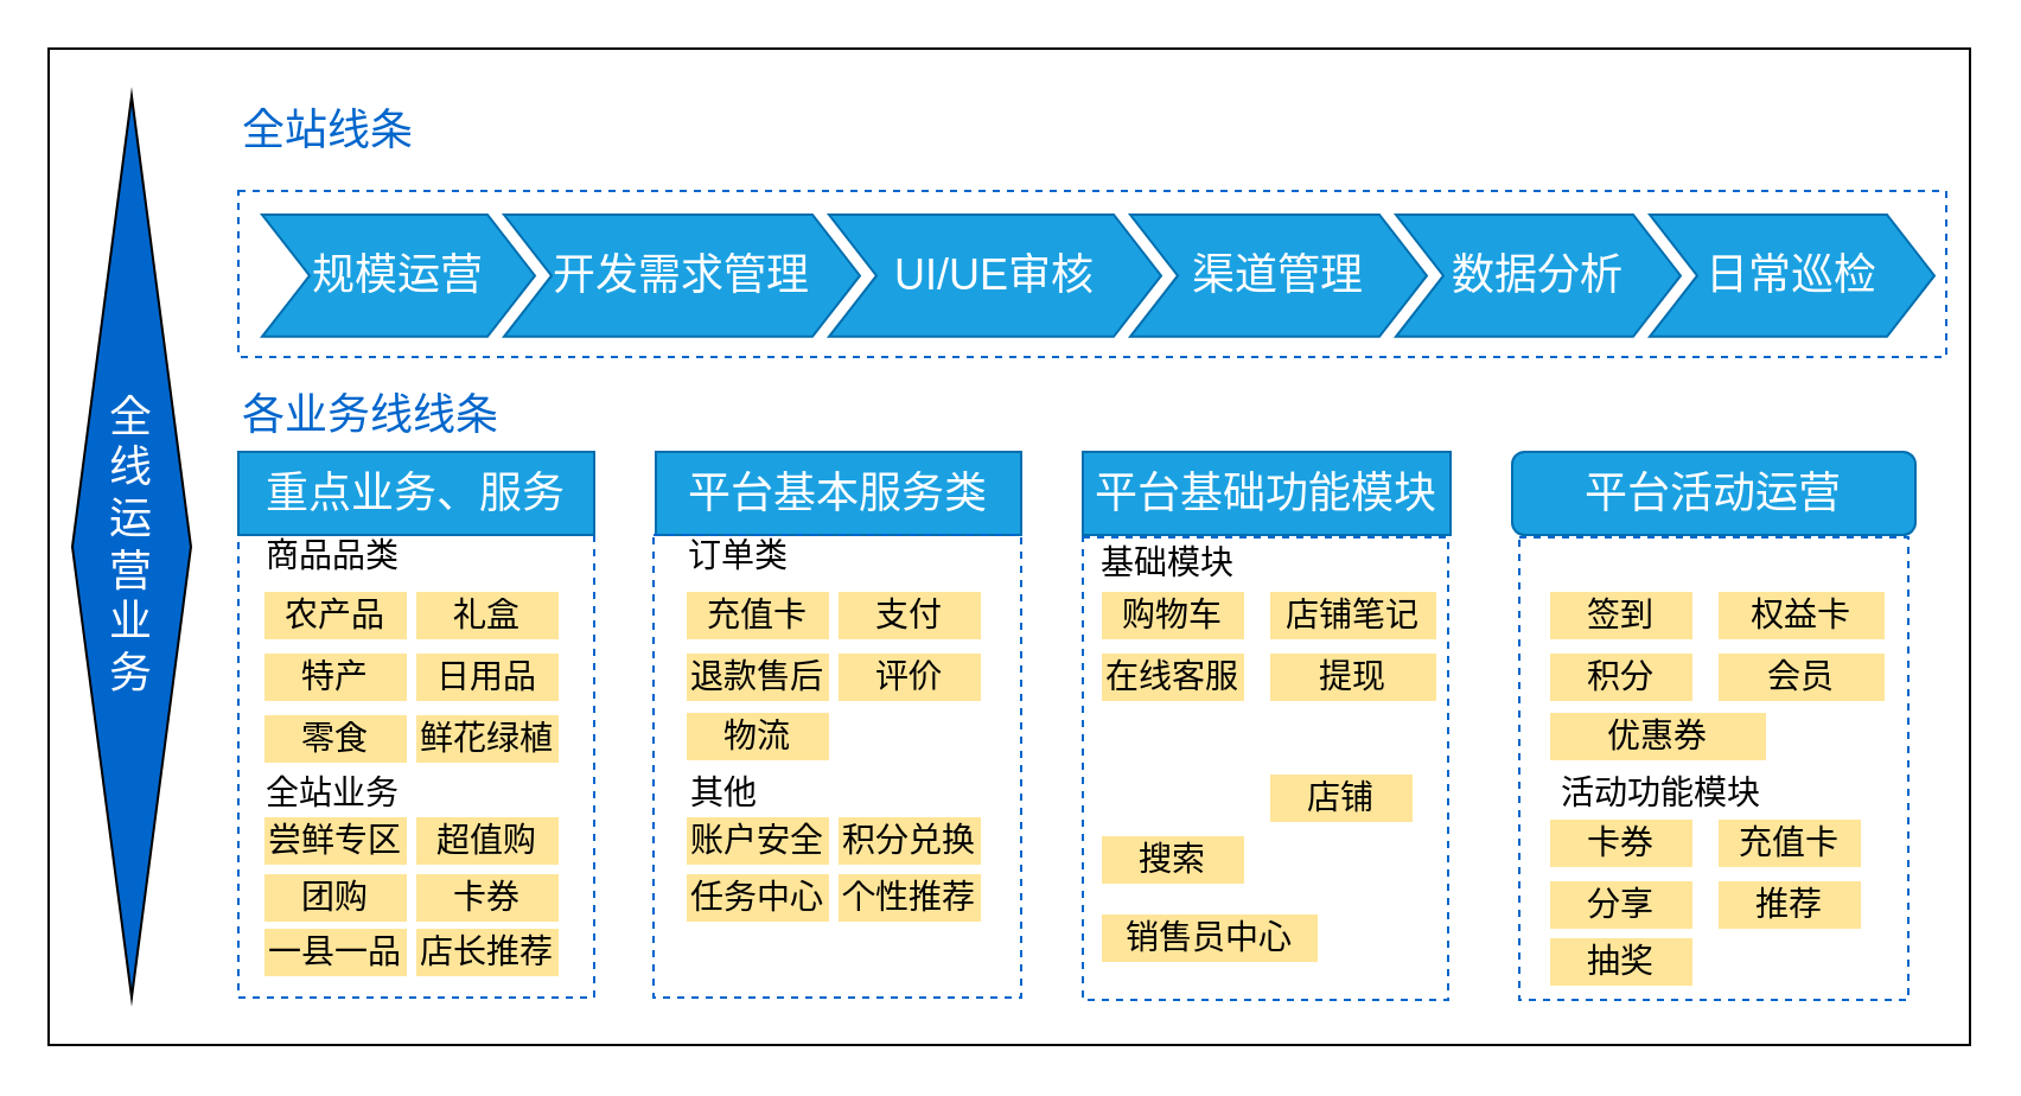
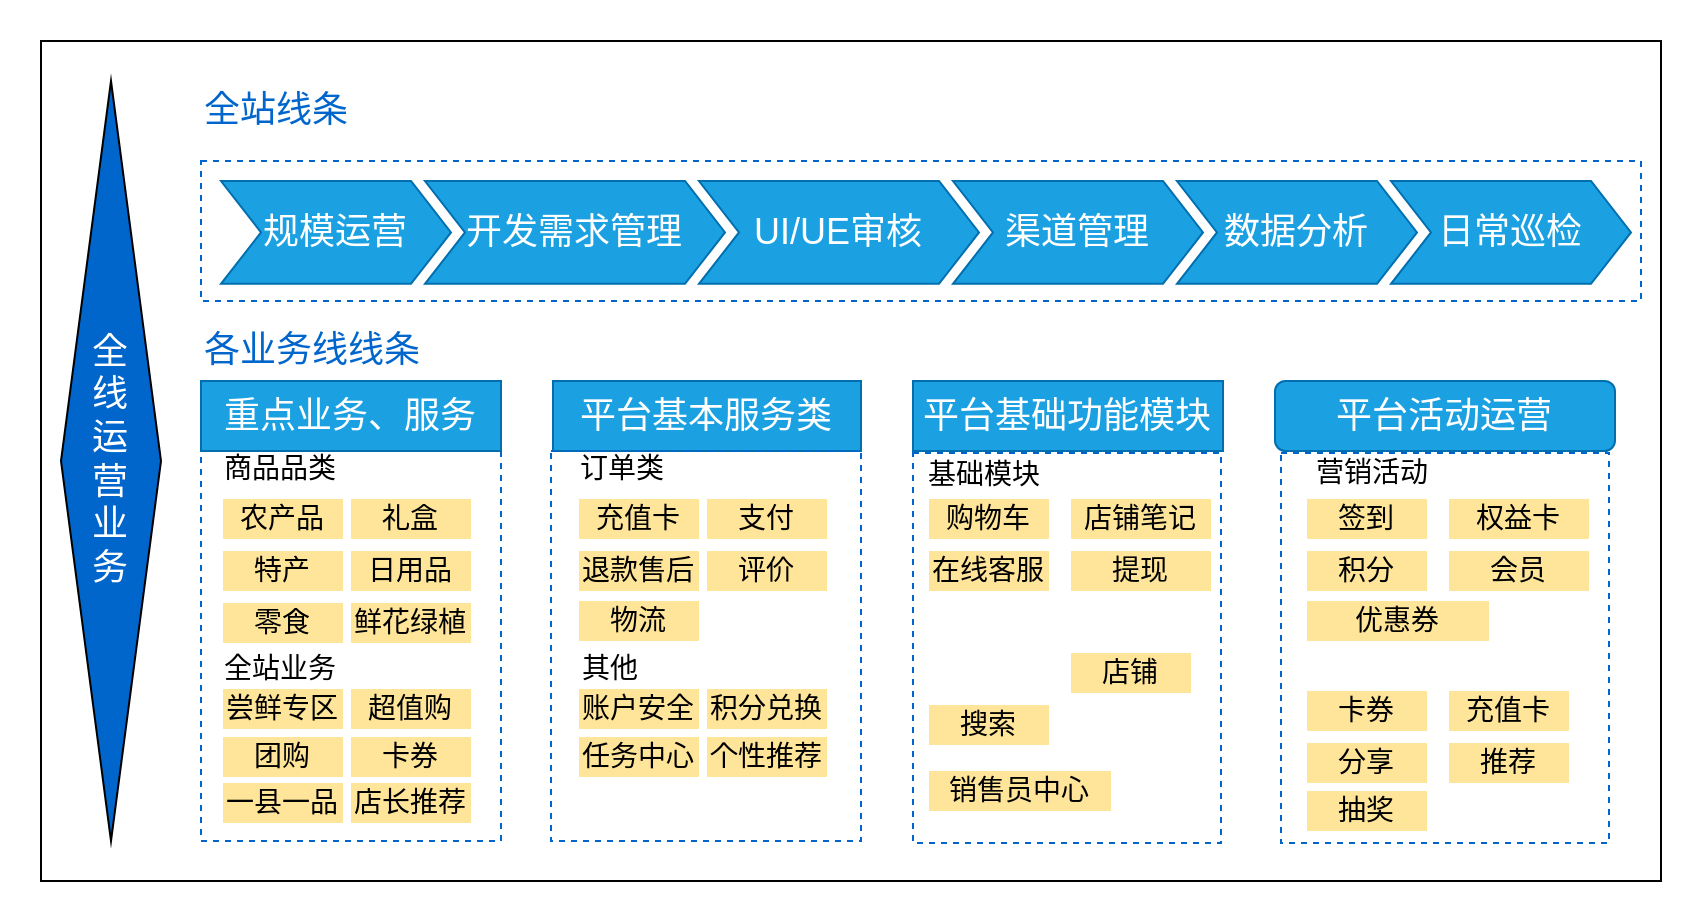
+ <mxCell id="63" value="&lt;font color=&quot;#000000&quot; style=&quot;font-size: 14px;&quot;&gt;营销活动&lt;/font&gt;" style="text;html=1;strokeColor=none;fillColor=none;align=left;verticalAlign=middle;whiteSpace=wrap;rounded=0;fontSize=18;fontColor=#0066CC;" vertex="1" parent="1"><mxGeometry x="656" y="225" width="90" height="20" as="geometry" /></mxCell>
- <mxCell id="64" value="&lt;font color=&quot;#000000&quot; style=&quot;font-size: 14px;&quot;&gt;活动功能模块&lt;/font&gt;" style="text;html=1;strokeColor=none;fillColor=none;align=left;verticalAlign=middle;whiteSpace=wrap;rounded=0;fontSize=18;fontColor=#0066CC;" vertex="1" parent="1"><mxGeometry x="656" y="323" width="90" height="20" as="geometry" /></mxCell>
